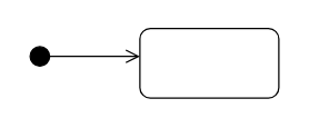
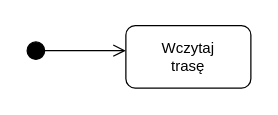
+ <mxCell id="4" value="Wczytaj trasę" style="text;html=1;strokeColor=none;fillColor=none;align=center;verticalAlign=middle;whiteSpace=wrap;rounded=0;" parent="1" vertex="1"><mxGeometry x="120" y="30" width="60" height="30" as="geometry" /></mxCell>
